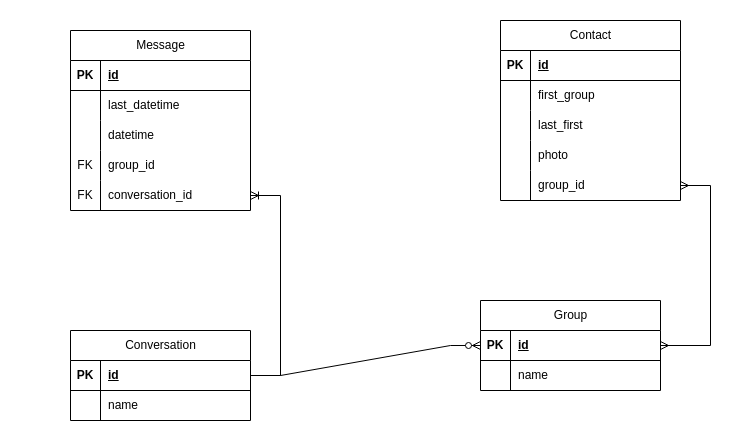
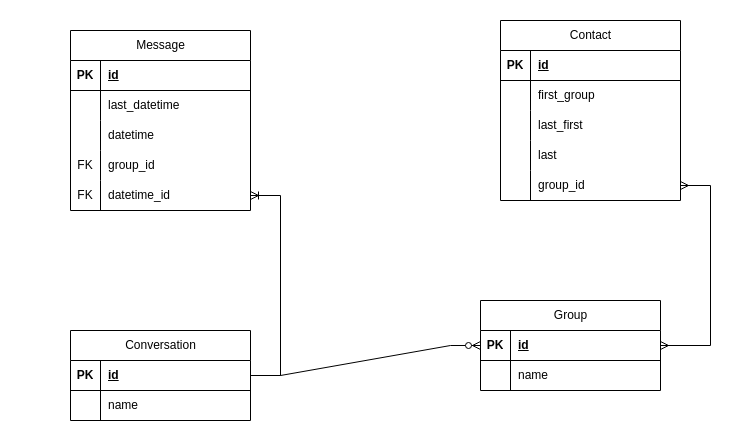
- <mxCell id="14" value="photo" style="shape=partialRectangle;connectable=0;fillColor=none;top=0;left=0;bottom=0;right=0;align=left;spacingLeft=6;overflow=hidden;whiteSpace=wrap;html=1;" vertex="1" parent="12"><mxGeometry x="30" width="150" height="30" as="geometry"><mxRectangle width="150" height="30" as="alternateBounds" /></mxGeometry></mxCell>
+ <mxCell id="14" value="last" style="shape=partialRectangle;connectable=0;fillColor=none;top=0;left=0;bottom=0;right=0;align=left;spacingLeft=6;overflow=hidden;whiteSpace=wrap;html=1;" vertex="1" parent="12"><mxGeometry x="30" width="150" height="30" as="geometry"><mxRectangle width="150" height="30" as="alternateBounds" /></mxGeometry></mxCell>
- <mxCell id="33" value="conversation_id" style="shape=partialRectangle;connectable=0;fillColor=none;top=0;left=0;bottom=0;right=0;align=left;spacingLeft=6;overflow=hidden;whiteSpace=wrap;html=1;" vertex="1" parent="31"><mxGeometry x="30" width="150" height="30" as="geometry"><mxRectangle width="150" height="30" as="alternateBounds" /></mxGeometry></mxCell>
+ <mxCell id="33" value="datetime_id" style="shape=partialRectangle;connectable=0;fillColor=none;top=0;left=0;bottom=0;right=0;align=left;spacingLeft=6;overflow=hidden;whiteSpace=wrap;html=1;" vertex="1" parent="31"><mxGeometry x="30" width="150" height="30" as="geometry"><mxRectangle width="150" height="30" as="alternateBounds" /></mxGeometry></mxCell>
